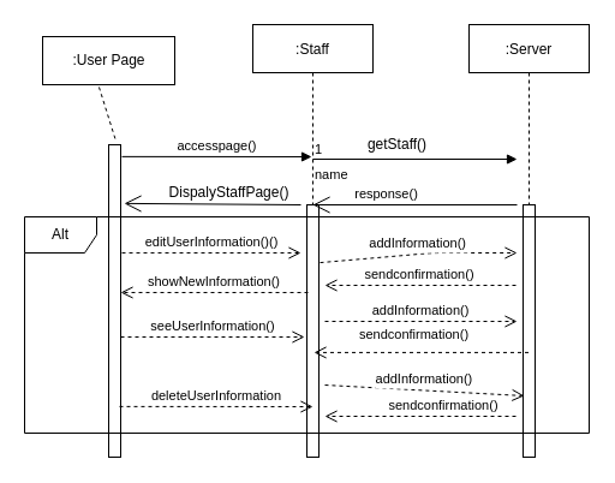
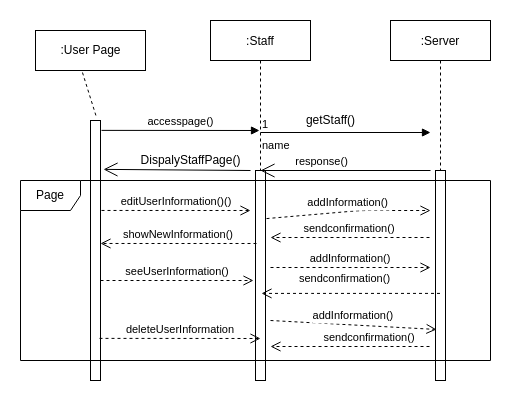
- <mxCell id="27" value="Alt" style="shape=umlFrame;whiteSpace=wrap;html=1;" vertex="1" parent="1"><mxGeometry x="20" y="180" width="470" height="180" as="geometry" /></mxCell>
+ <mxCell id="27" value="Page" style="shape=umlFrame;whiteSpace=wrap;html=1;" vertex="1" parent="1"><mxGeometry x="20" y="180" width="470" height="180" as="geometry" /></mxCell>
